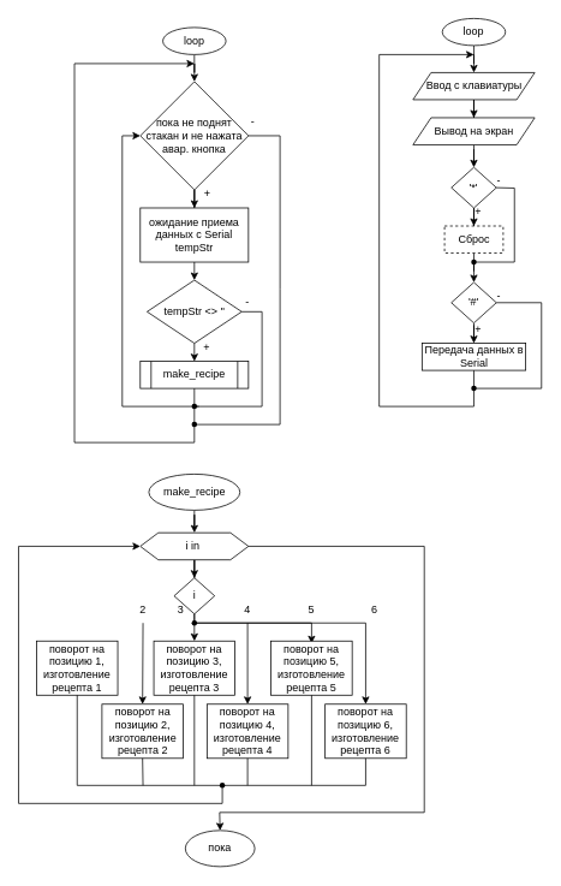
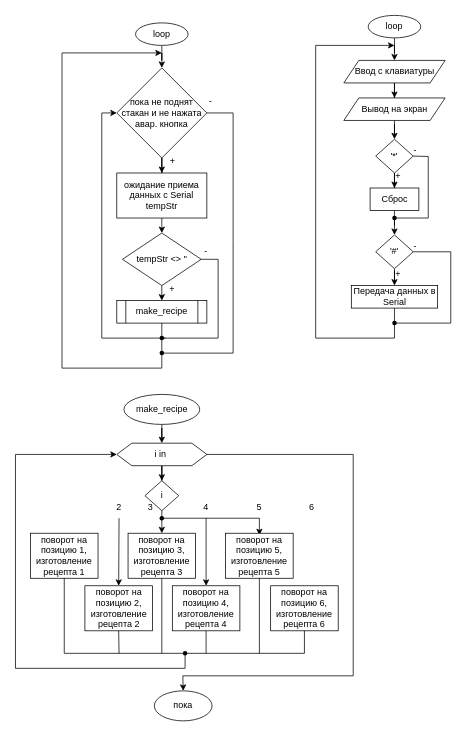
- <mxCell id="62" value="Сброс" style="rounded=0;whiteSpace=wrap;html=1;dashed=1;" vertex="1" parent="1"><mxGeometry x="492.5" y="250" width="65" height="30" as="geometry" /></mxCell>
+ <mxCell id="62" value="Сброс" style="rounded=0;whiteSpace=wrap;html=1;" vertex="1" parent="1"><mxGeometry x="492.5" y="250" width="65" height="30" as="geometry" /></mxCell>
- <mxCell id="32" value="" style="endArrow=classic;html=1;rounded=0;exitX=0.5;exitY=1;exitDx=0;exitDy=0;" edge="1" parent="1" source="25" target="36"><mxGeometry width="50" height="50" relative="1" as="geometry"><mxPoint x="280" y="690" as="sourcePoint" /><mxPoint x="395" y="760" as="targetPoint" /><Array as="points"><mxPoint x="215" y="690" /><mxPoint x="405" y="690" /></Array></mxGeometry></mxCell>
